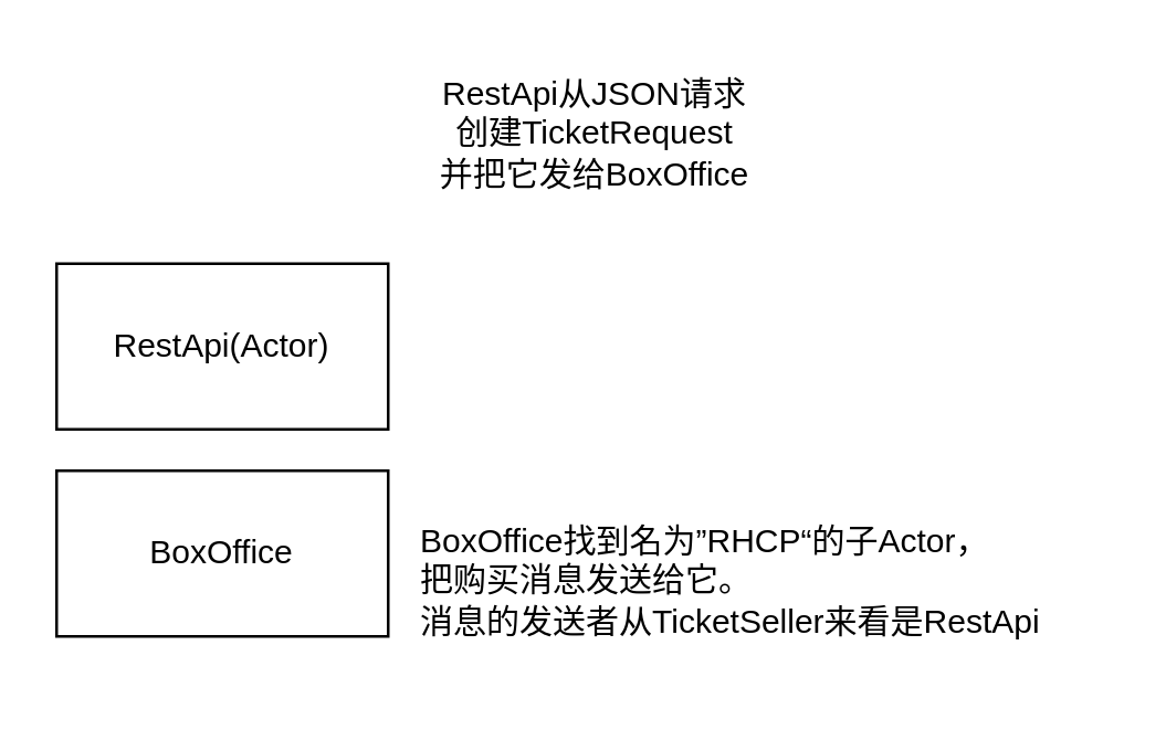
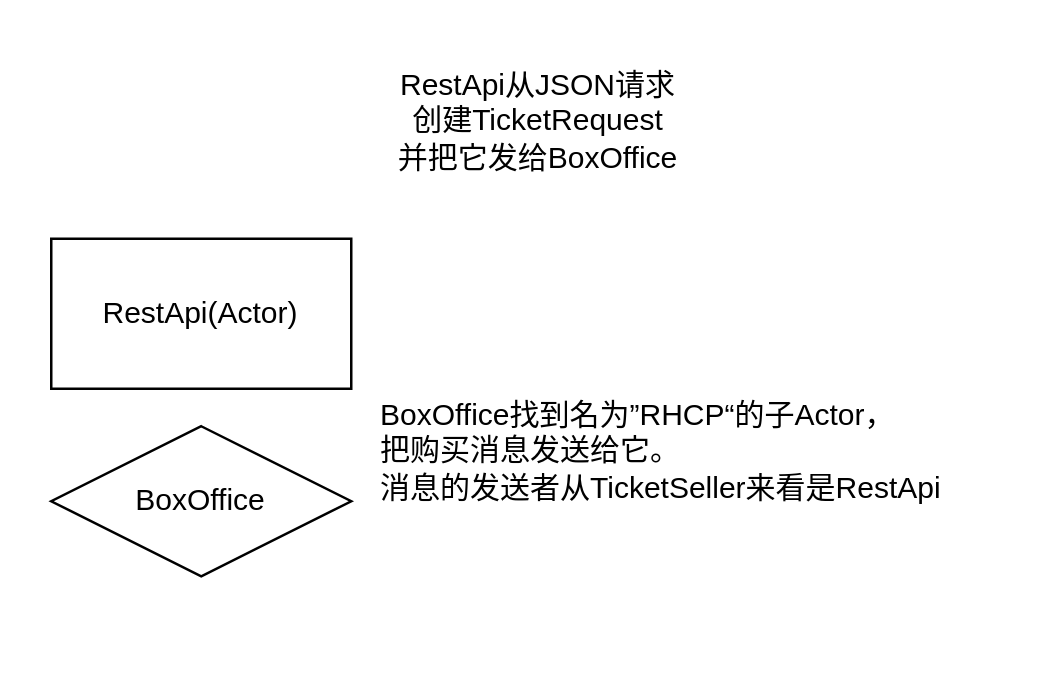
- <mxCell id="3" value="BoxOffice" style="rounded=0;whiteSpace=wrap;html=1;" parent="1" vertex="1"><mxGeometry x="20" y="170" width="120" height="60" as="geometry" /></mxCell>
+ <mxCell id="3" value="BoxOffice" style="rhombus;whiteSpace=wrap;html=1;" parent="1" vertex="1"><mxGeometry x="20" y="170" width="120" height="60" as="geometry" /></mxCell>
- <mxCell id="5" value="BoxOffice找到名为”RHCP“的子Actor，&lt;br style=&quot;border-color: var(--border-color);&quot;&gt;&lt;span style=&quot;&quot;&gt;把购买消息发送给它。&lt;/span&gt;&lt;br style=&quot;border-color: var(--border-color);&quot;&gt;&lt;span style=&quot;&quot;&gt;消息的发送者从TicketSeller来看是RestApi&lt;/span&gt;" style="text;html=1;strokeColor=none;fillColor=none;align=left;verticalAlign=middle;whiteSpace=wrap;rounded=0;" parent="1" vertex="1"><mxGeometry x="150" y="170" width="250" height="80" as="geometry" /></mxCell>
+ <mxCell id="5" value="BoxOffice找到名为”RHCP“的子Actor，&lt;br style=&quot;border-color: var(--border-color);&quot;&gt;&lt;span style=&quot;&quot;&gt;把购买消息发送给它。&lt;/span&gt;&lt;br style=&quot;border-color: var(--border-color);&quot;&gt;&lt;span style=&quot;&quot;&gt;消息的发送者从TicketSeller来看是RestApi&lt;/span&gt;" style="text;html=1;strokeColor=none;fillColor=none;align=left;verticalAlign=middle;whiteSpace=wrap;rounded=0;" parent="1" vertex="1"><mxGeometry x="150" y="140" width="250" height="80" as="geometry" /></mxCell>
